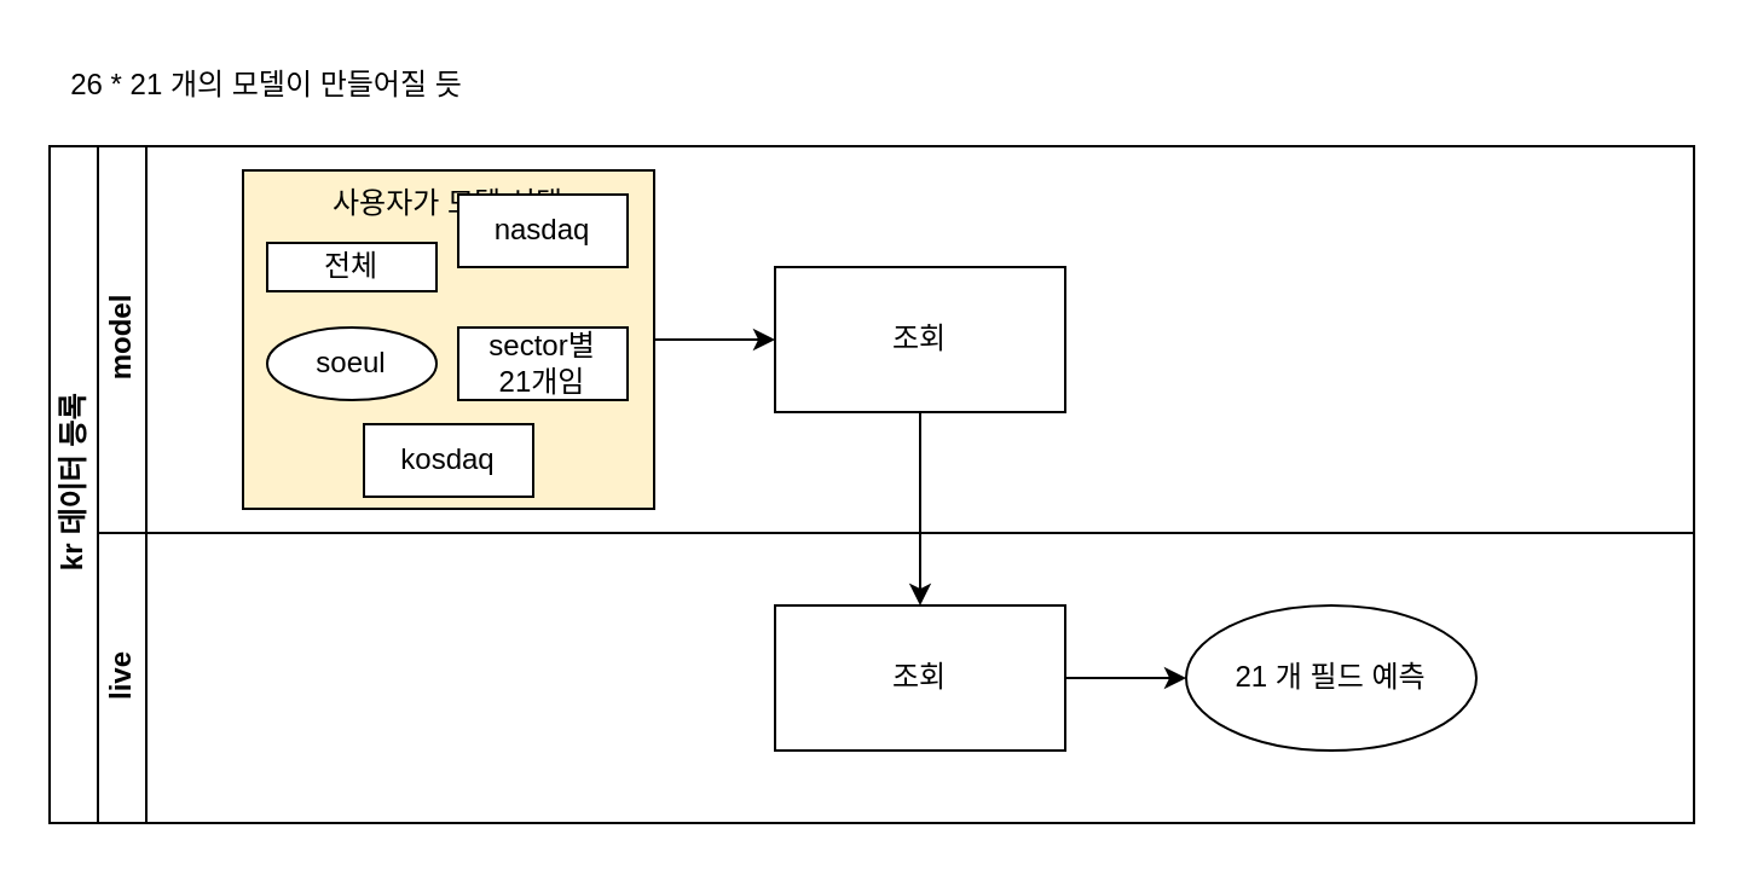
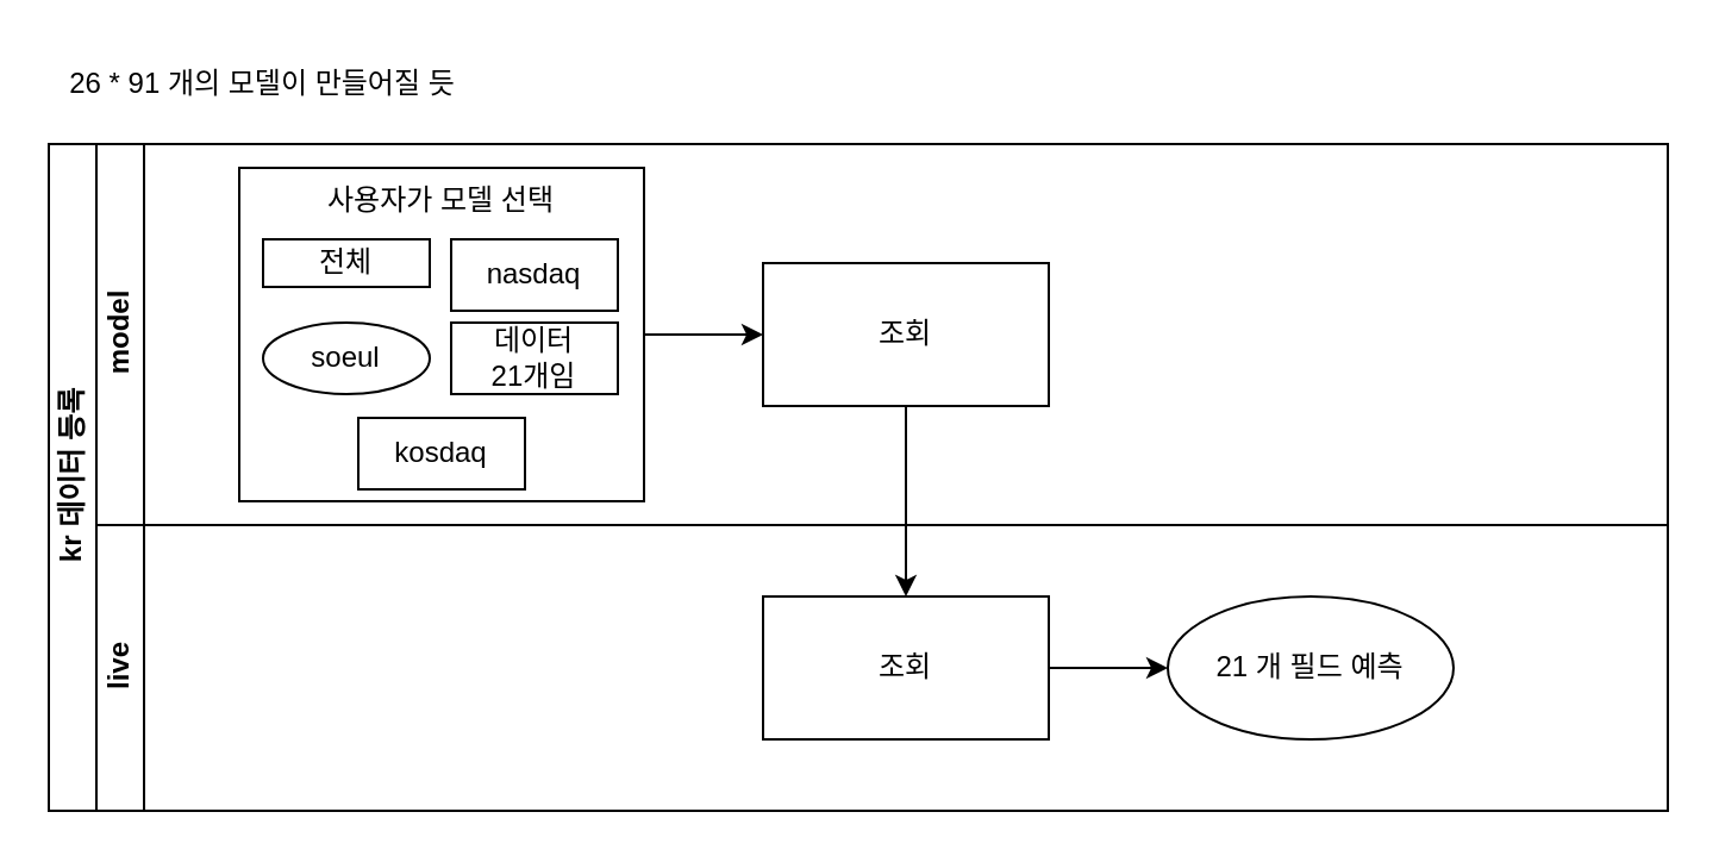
- <mxCell id="17" value="26 * 21 개의 모델이 만들어질 듯" style="text;html=1;strokeColor=none;fillColor=none;align=center;verticalAlign=middle;whiteSpace=wrap;rounded=0;" vertex="1" parent="1"><mxGeometry x="20" y="20" width="180" height="30" as="geometry" /></mxCell>
+ <mxCell id="17" value="26 * 91 개의 모델이 만들어질 듯" style="text;html=1;strokeColor=none;fillColor=none;align=center;verticalAlign=middle;whiteSpace=wrap;rounded=0;" vertex="1" parent="1"><mxGeometry x="20" y="20" width="180" height="30" as="geometry" /></mxCell>
- <mxCell id="10" value="nasdaq" style="rounded=0;whiteSpace=wrap;html=1;fontFamily=Helvetica;fontSize=12;align=center;" vertex="1" parent="3"><mxGeometry x="149" y="20" width="70" height="30" as="geometry" /></mxCell>
+ <mxCell id="10" value="nasdaq" style="rounded=0;whiteSpace=wrap;html=1;fontFamily=Helvetica;fontSize=12;align=center;" vertex="1" parent="3"><mxGeometry x="149" y="40" width="70" height="30" as="geometry" /></mxCell>
- <mxCell id="6" value="사용자가 모델 선택" style="rounded=0;whiteSpace=wrap;html=1;horizontal=1;verticalAlign=top;fillColor=#fff2cc;" vertex="1" parent="3"><mxGeometry x="60" y="10" width="170" height="140" as="geometry" /></mxCell>
+ <mxCell id="6" value="사용자가 모델 선택" style="rounded=0;whiteSpace=wrap;html=1;horizontal=1;verticalAlign=top;" vertex="1" parent="3"><mxGeometry x="60" y="10" width="170" height="140" as="geometry" /></mxCell>
- <mxCell id="11" value="sector별&lt;br&gt;21개임" style="rounded=0;whiteSpace=wrap;html=1;fontFamily=Helvetica;fontSize=12;align=center;" vertex="1" parent="3"><mxGeometry x="149" y="75" width="70" height="30" as="geometry" /></mxCell>
+ <mxCell id="11" value="데이터&lt;br&gt;21개임" style="rounded=0;whiteSpace=wrap;html=1;fontFamily=Helvetica;fontSize=12;align=center;" vertex="1" parent="3"><mxGeometry x="149" y="75" width="70" height="30" as="geometry" /></mxCell>
